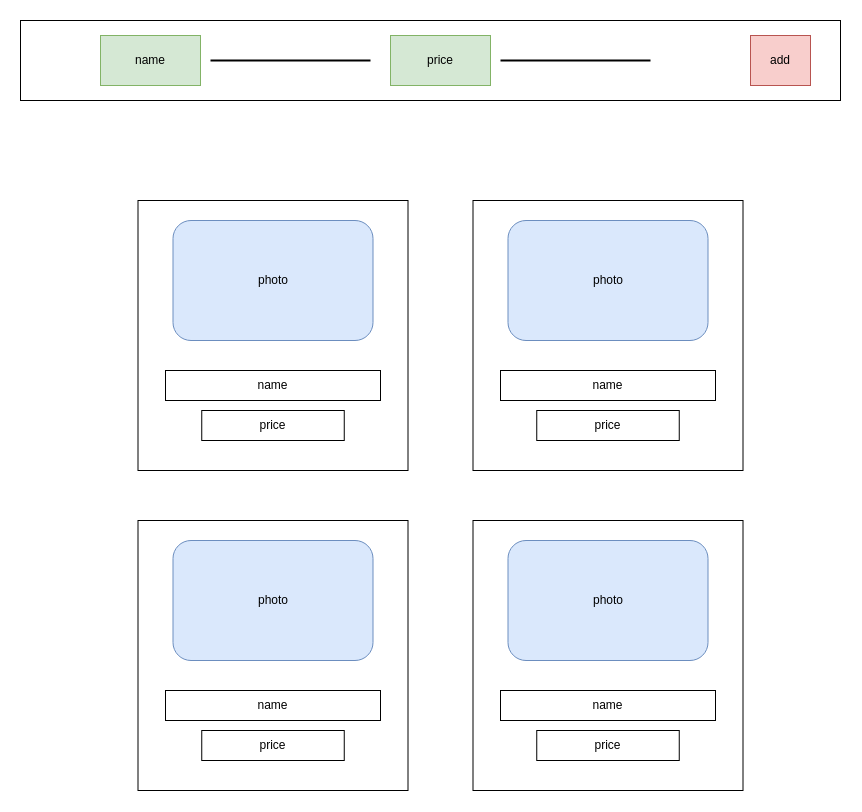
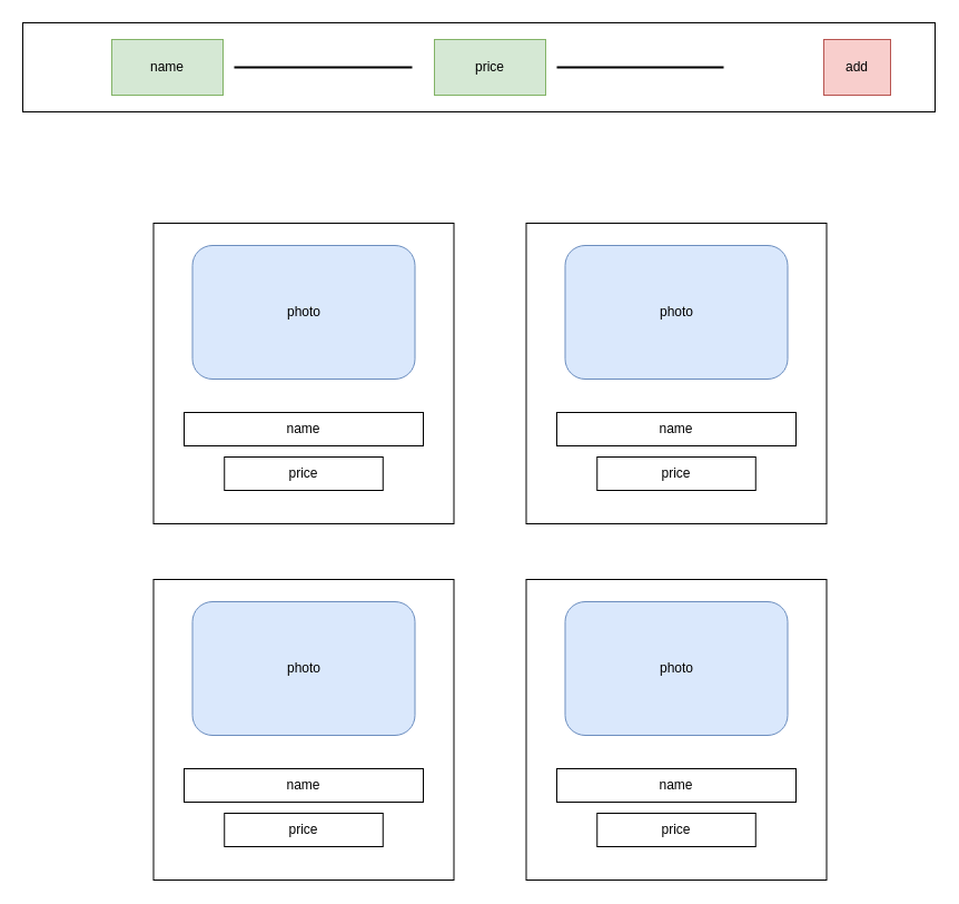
- <mxCell id="3" value="add" style="rounded=0;whiteSpace=wrap;html=1;fillColor=#f8cecc;strokeColor=#b85450;" vertex="1" parent="1"><mxGeometry x="750" y="35" width="60" height="50" as="geometry" /></mxCell>
+ <mxCell id="3" value="add" style="rounded=0;whiteSpace=wrap;html=1;fillColor=#f8cecc;strokeColor=#b85450;" vertex="1" parent="1"><mxGeometry x="740" y="35" width="60" height="50" as="geometry" /></mxCell>
